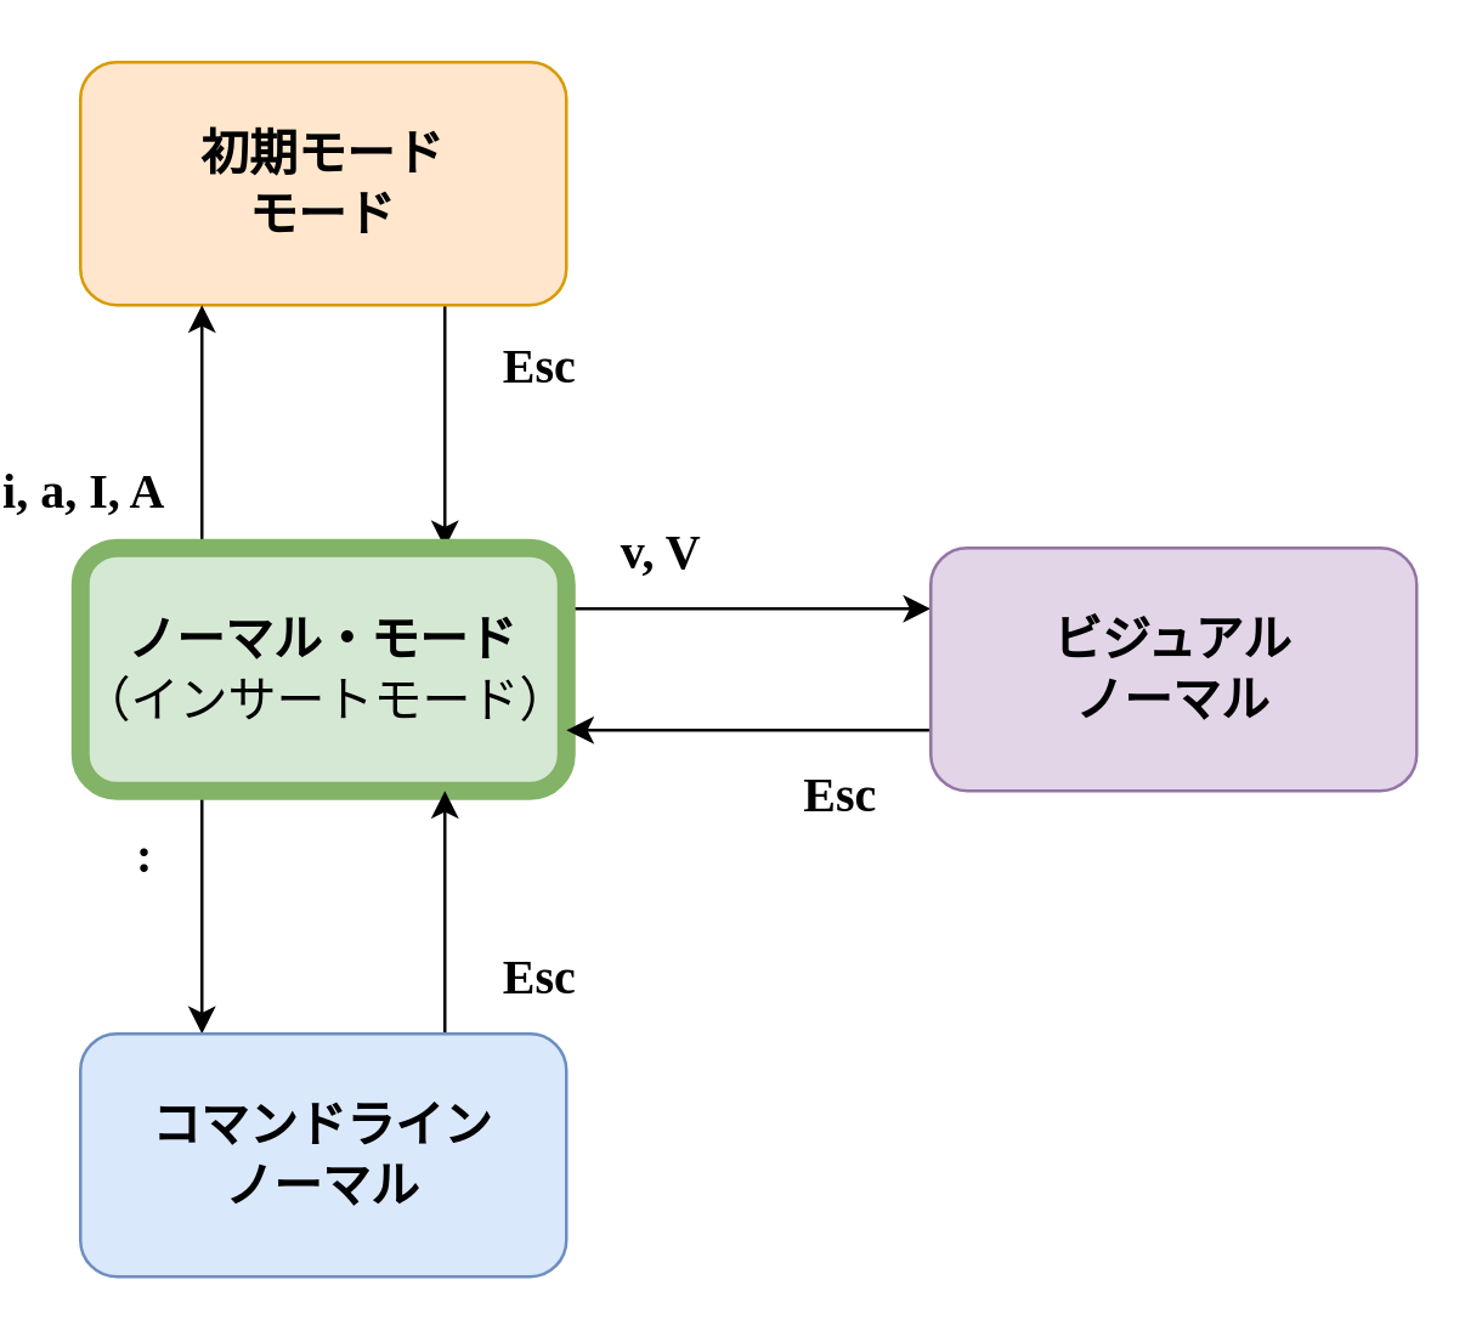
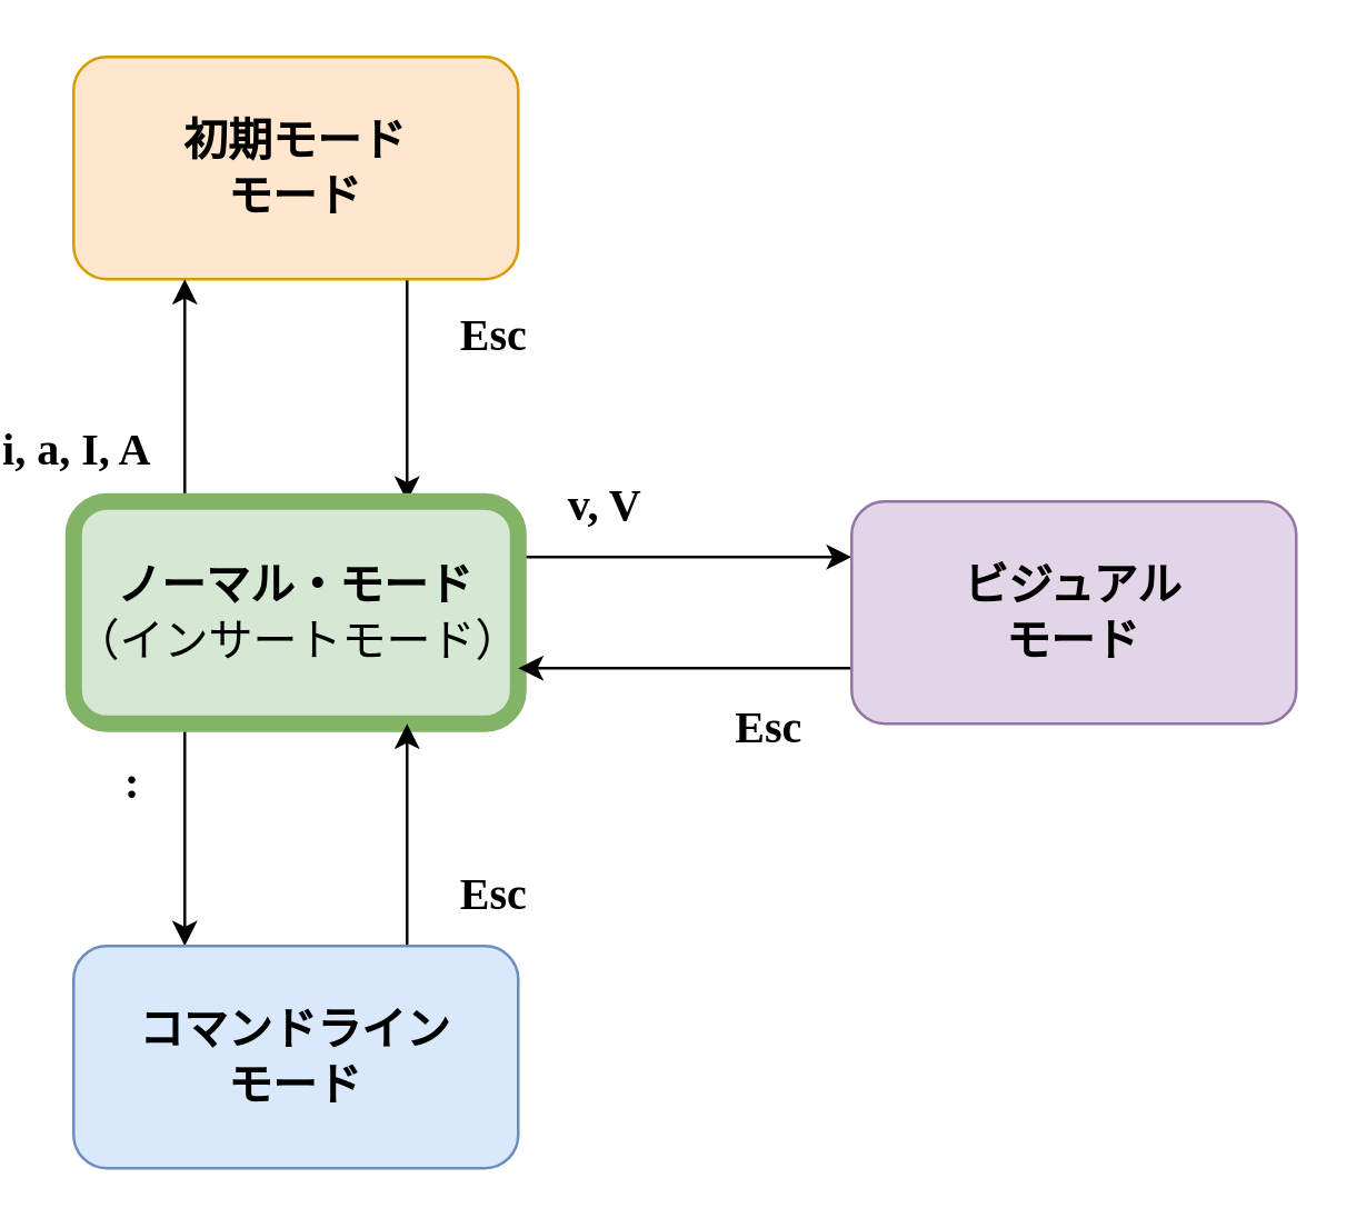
- <mxCell id="17" value="ビジュアル&lt;br style=&quot;font-size: 16px;&quot;&gt;ノーマル" style="rounded=1;whiteSpace=wrap;html=1;fontStyle=1;fontSize=16;fillColor=#e1d5e7;strokeColor=#9673a6;" parent="1" vertex="1"><mxGeometry x="300" y="180" width="160" height="80" as="geometry" /></mxCell>
+ <mxCell id="17" value="ビジュアル&lt;br style=&quot;font-size: 16px;&quot;&gt;モード" style="rounded=1;whiteSpace=wrap;html=1;fontStyle=1;fontSize=16;fillColor=#e1d5e7;strokeColor=#9673a6;" parent="1" vertex="1"><mxGeometry x="300" y="180" width="160" height="80" as="geometry" /></mxCell>
- <mxCell id="14" value="コマンドライン&lt;br style=&quot;font-size: 16px;&quot;&gt;ノーマル" style="rounded=1;whiteSpace=wrap;html=1;fontStyle=1;fontSize=16;fillColor=#dae8fc;strokeColor=#6c8ebf;" parent="1" vertex="1"><mxGeometry x="20" y="340" width="160" height="80" as="geometry" /></mxCell>
+ <mxCell id="14" value="コマンドライン&lt;br style=&quot;font-size: 16px;&quot;&gt;モード" style="rounded=1;whiteSpace=wrap;html=1;fontStyle=1;fontSize=16;fillColor=#dae8fc;strokeColor=#6c8ebf;" parent="1" vertex="1"><mxGeometry x="20" y="340" width="160" height="80" as="geometry" /></mxCell>
